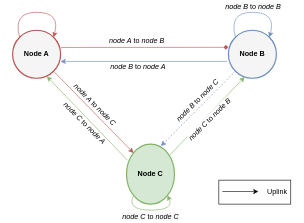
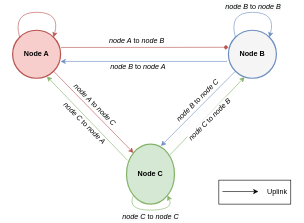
- <mxCell id="4" value="Node A" style="ellipse;whiteSpace=wrap;html=1;aspect=fixed;fontStyle=1;strokeColor=#b85450;fillColor=#f5f5f5;strokeWidth=2;" parent="1" vertex="1"><mxGeometry x="20" y="50" width="80" height="80" as="geometry" /></mxCell>
+ <mxCell id="4" value="Node A" style="ellipse;whiteSpace=wrap;html=1;aspect=fixed;fontStyle=1;strokeColor=#b85450;fillColor=#f8cecc;strokeWidth=2;" parent="1" vertex="1"><mxGeometry x="20" y="50" width="80" height="80" as="geometry" /></mxCell>
- <mxCell id="15" value="" style="endArrow=classic;html=1;entryX=0.718;entryY=0.03;entryDx=0;entryDy=0;exitX=0;exitY=1;exitDx=0;exitDy=0;strokeColor=#6C8EBF;entryPerimeter=0;dashed=1;" parent="1" source="7" target="8" edge="1"><mxGeometry width="50" height="50" relative="1" as="geometry"><mxPoint x="20" y="390" as="sourcePoint" /><mxPoint x="70" y="340" as="targetPoint" /></mxGeometry></mxCell>
+ <mxCell id="15" value="" style="endArrow=classic;html=1;entryX=0.718;entryY=0.03;entryDx=0;entryDy=0;exitX=0;exitY=1;exitDx=0;exitDy=0;strokeColor=#6C8EBF;entryPerimeter=0;" parent="1" source="7" target="8" edge="1"><mxGeometry width="50" height="50" relative="1" as="geometry"><mxPoint x="20" y="390" as="sourcePoint" /><mxPoint x="70" y="340" as="targetPoint" /></mxGeometry></mxCell>
